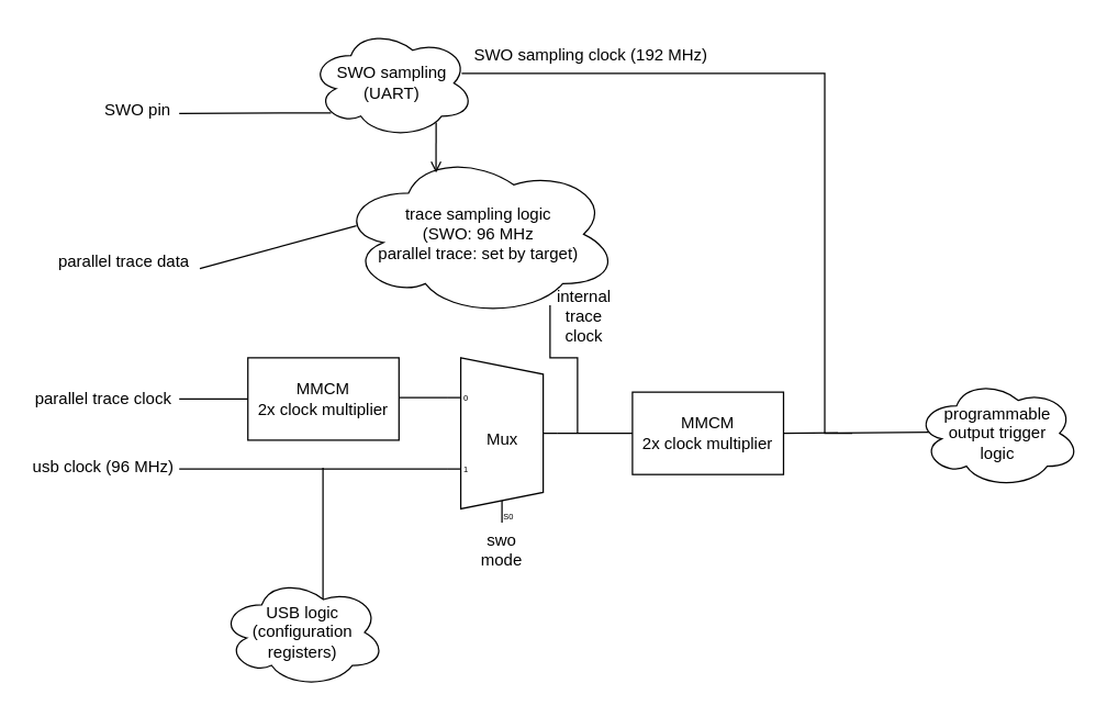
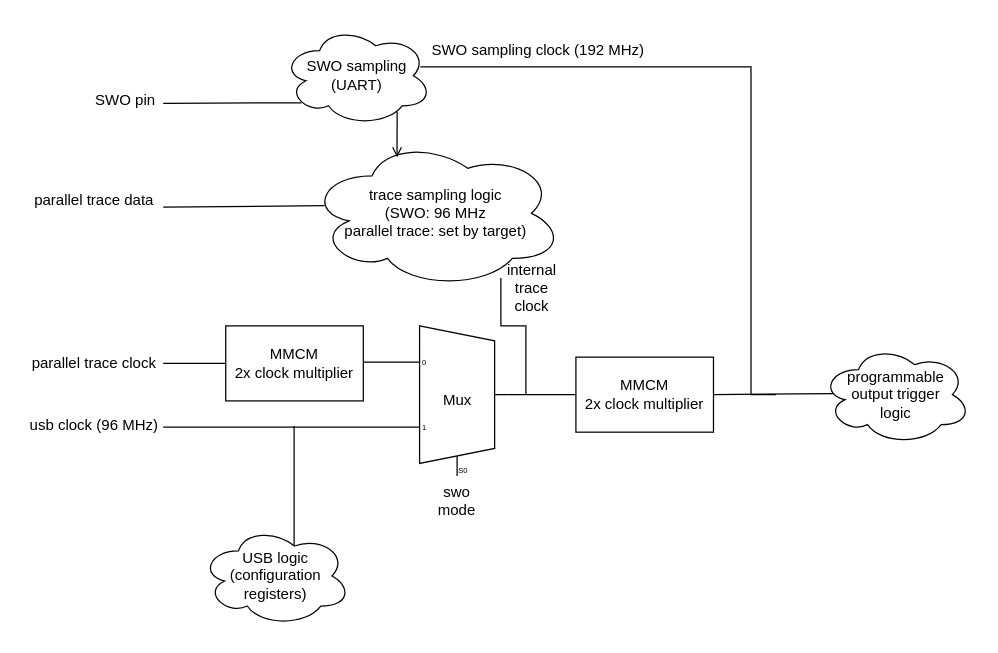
- <mxCell id="19" value="parallel trace data" style="text;html=1;strokeColor=none;fillColor=none;align=center;verticalAlign=middle;whiteSpace=wrap;rounded=0;" vertex="1" parent="1"><mxGeometry x="35" y="180" width="110" height="20" as="geometry" /></mxCell>
+ <mxCell id="19" value="parallel trace data" style="text;html=1;strokeColor=none;fillColor=none;align=center;verticalAlign=middle;whiteSpace=wrap;rounded=0;" vertex="1" parent="1"><mxGeometry x="20" y="150" width="110" height="20" as="geometry" /></mxCell>
- <mxCell id="16" value="programmable&lt;br&gt;output trigger&lt;br&gt;logic" style="ellipse;shape=cloud;whiteSpace=wrap;html=1;" vertex="1" parent="1"><mxGeometry x="666" y="275" width="120" height="80" as="geometry" /></mxCell>
+ <mxCell id="16" value="programmable&lt;br&gt;output trigger&lt;br&gt;logic" style="ellipse;shape=cloud;whiteSpace=wrap;html=1;" vertex="1" parent="1"><mxGeometry x="656" y="275" width="120" height="80" as="geometry" /></mxCell>
